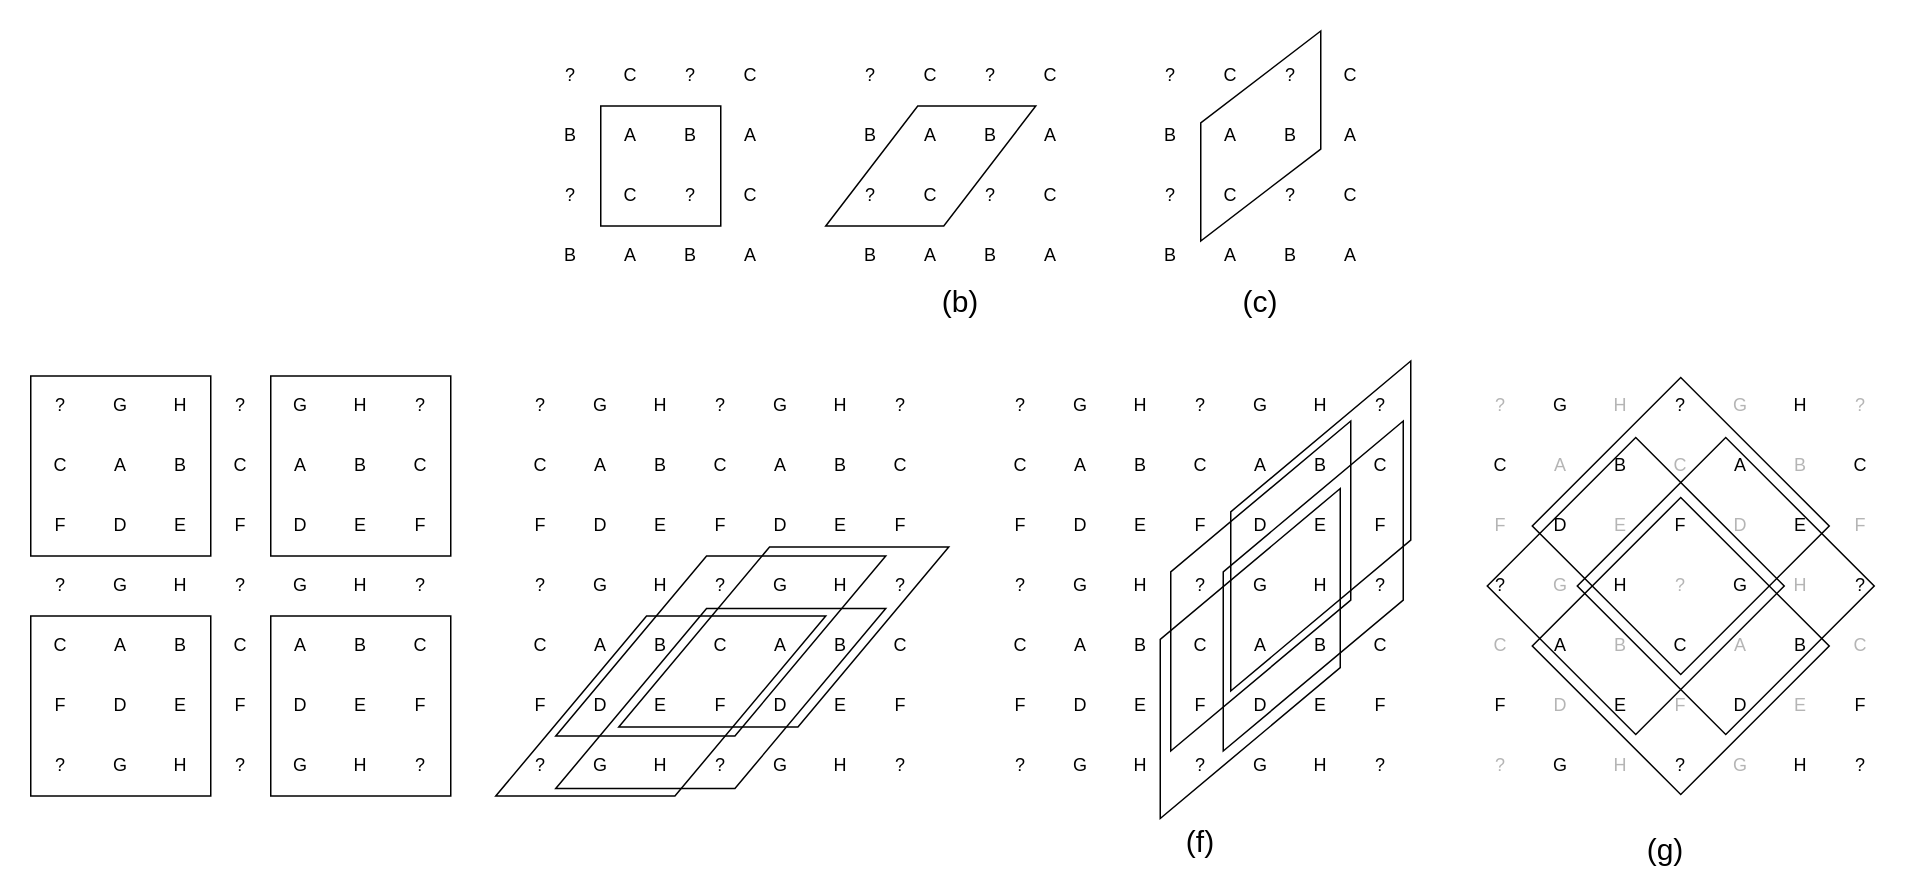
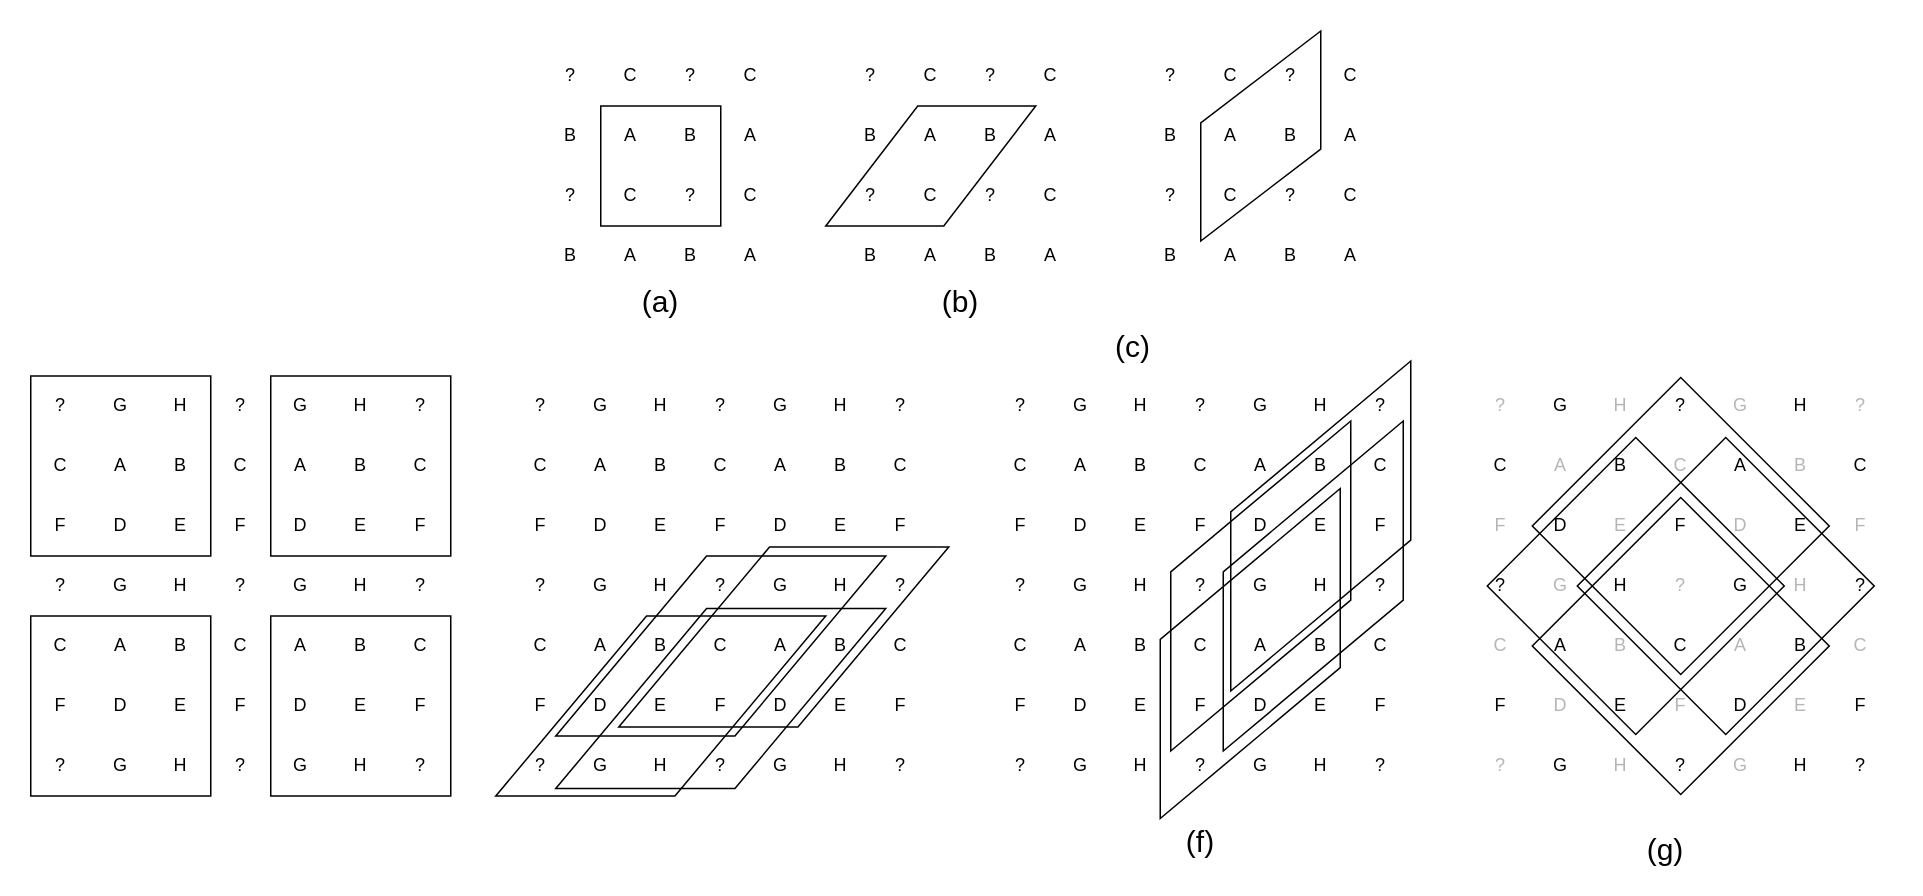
+ <mxCell id="268" value="&lt;font style=&quot;font-size: 20px&quot;&gt;(a)&lt;/font&gt;" style="text;html=1;strokeColor=none;fillColor=none;align=center;verticalAlign=middle;whiteSpace=wrap;rounded=0;" parent="1" vertex="1"><mxGeometry x="420" y="190" width="40" height="20" as="geometry" /></mxCell>
- <mxCell id="270" value="&lt;font style=&quot;font-size: 20px&quot;&gt;(c)&lt;/font&gt;" style="text;html=1;strokeColor=none;fillColor=none;align=center;verticalAlign=middle;whiteSpace=wrap;rounded=0;" parent="1" vertex="1"><mxGeometry x="820" y="190" width="40" height="20" as="geometry" /></mxCell>
+ <mxCell id="270" value="&lt;font style=&quot;font-size: 20px&quot;&gt;(c)&lt;/font&gt;" style="text;html=1;strokeColor=none;fillColor=none;align=center;verticalAlign=middle;whiteSpace=wrap;rounded=0;" parent="1" vertex="1"><mxGeometry x="735" y="220" width="40" height="20" as="geometry" /></mxCell>
